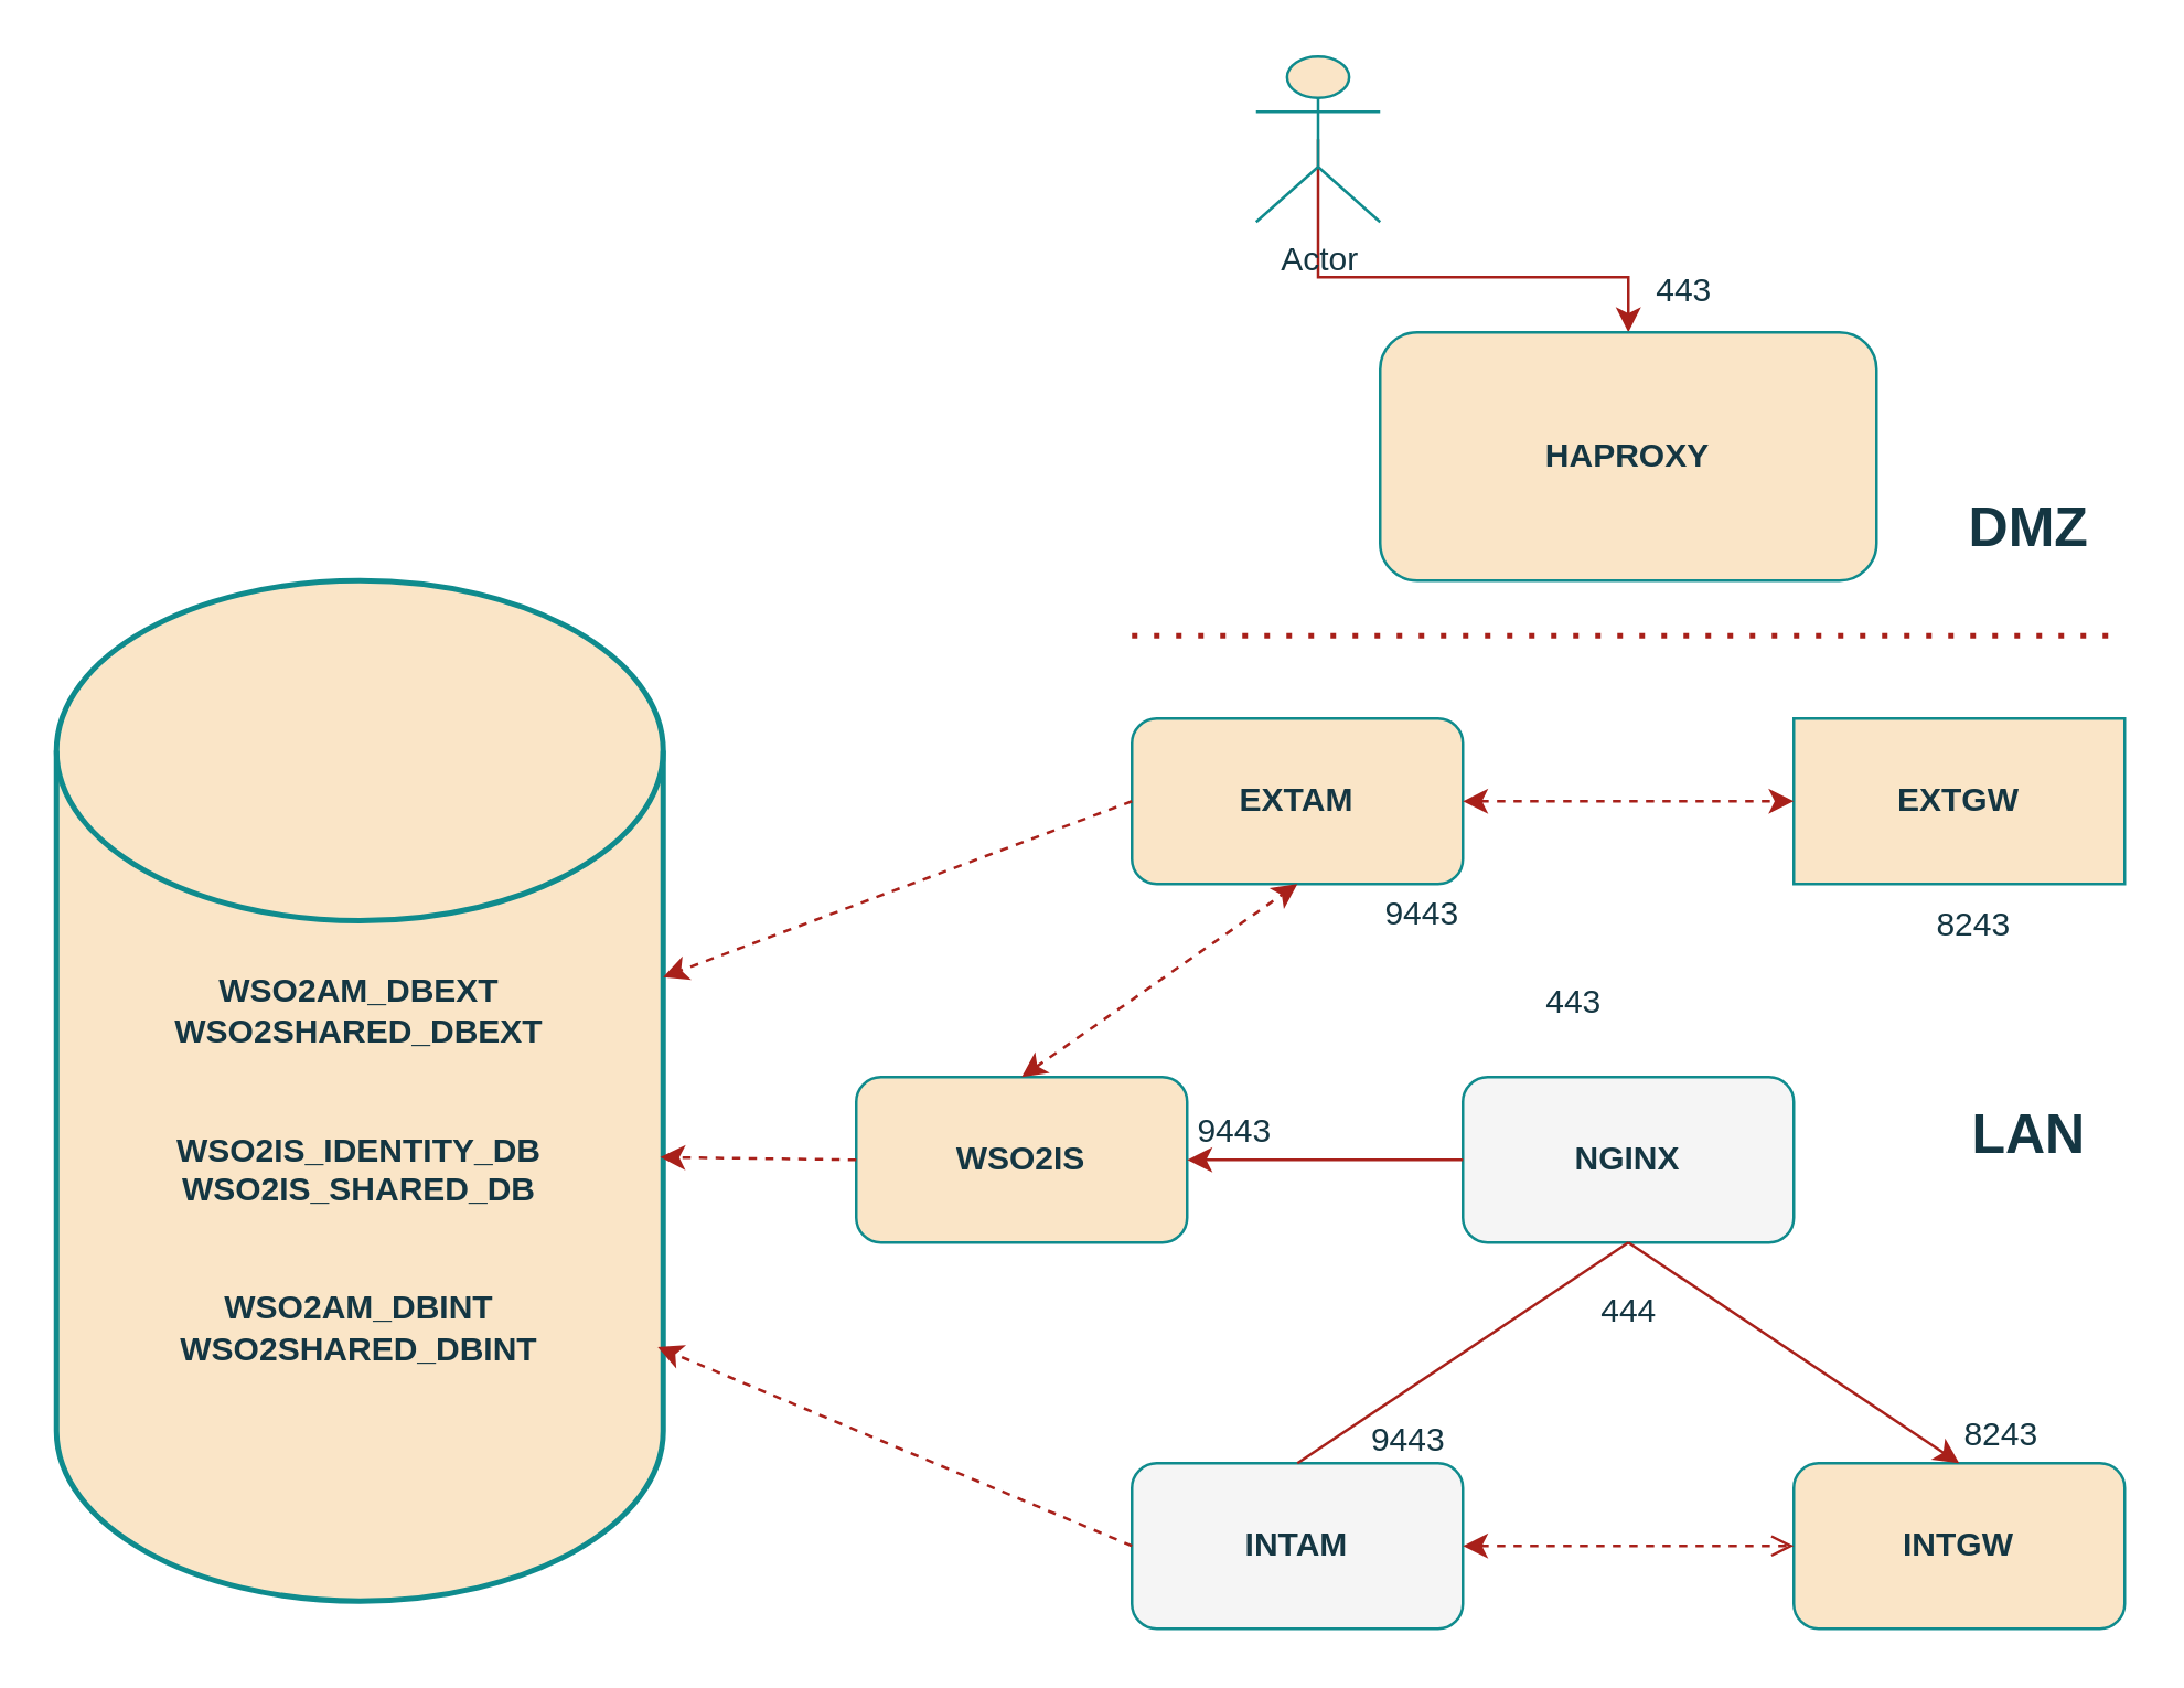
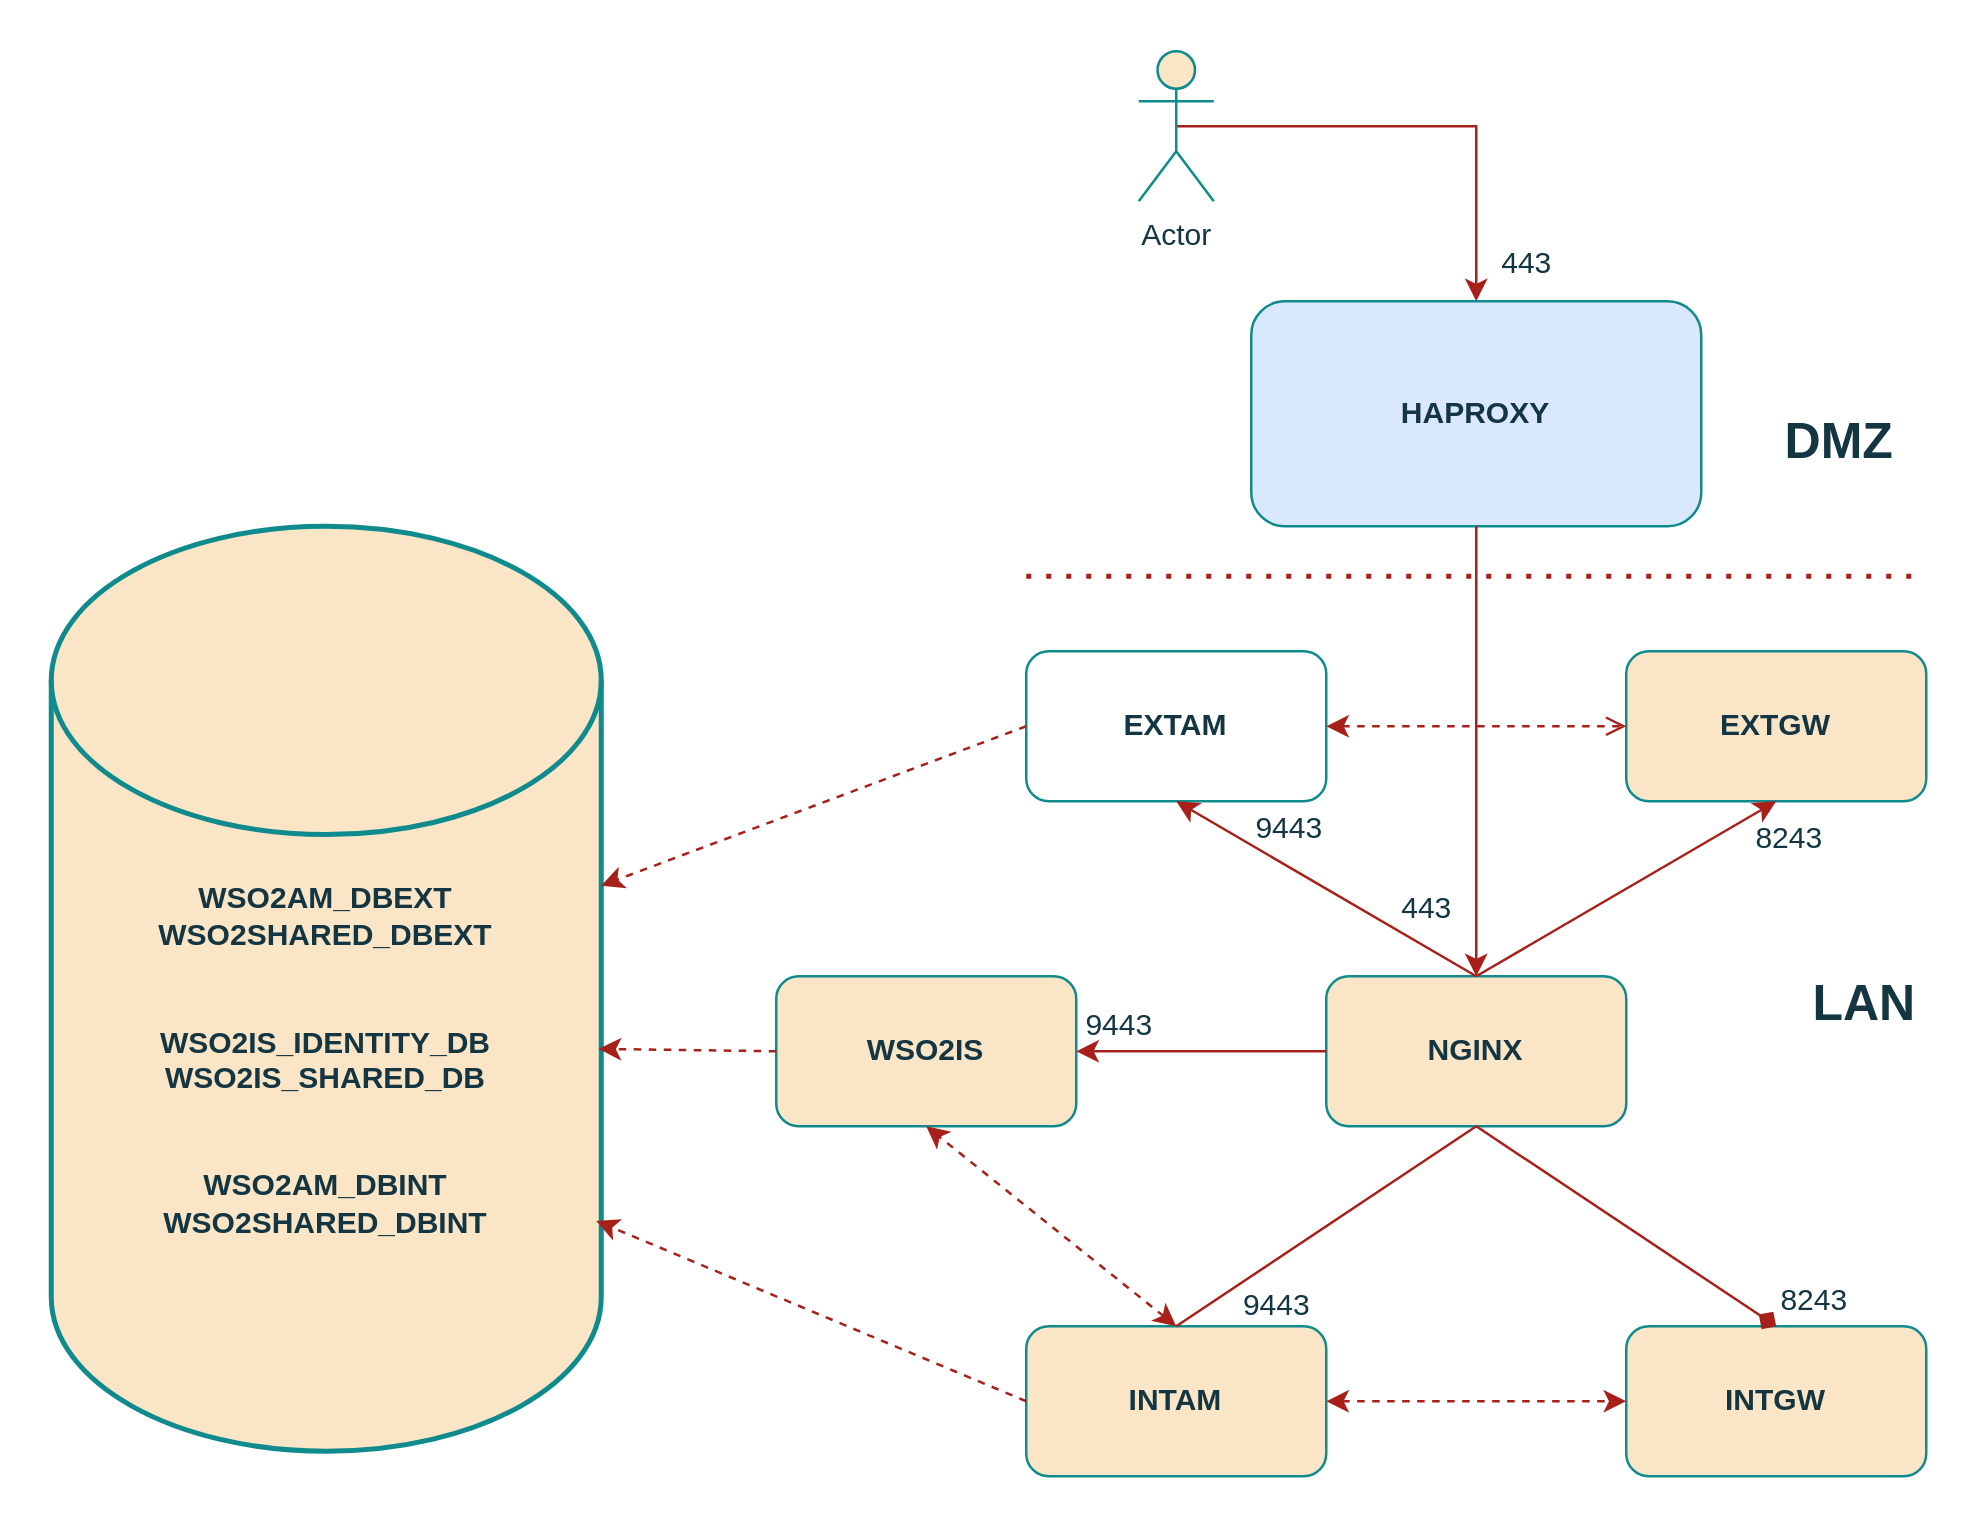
- <mxCell id="3" value="Actor" style="shape=umlActor;verticalLabelPosition=bottom;verticalAlign=top;html=1;outlineConnect=0;labelBackgroundColor=none;fillColor=#FAE5C7;strokeColor=#0F8B8D;fontColor=#143642;" vertex="1" parent="1"><mxGeometry x="455" y="20" width="45" height="60" as="geometry" /></mxCell>
+ <mxCell id="3" value="Actor" style="shape=umlActor;verticalLabelPosition=bottom;verticalAlign=top;html=1;outlineConnect=0;labelBackgroundColor=none;fillColor=#FAE5C7;strokeColor=#0F8B8D;fontColor=#143642;" vertex="1" parent="1"><mxGeometry x="455" y="20" width="30" height="60" as="geometry" /></mxCell>
- <mxCell id="10" value="&lt;b&gt;HAPROXY&lt;/b&gt;" style="rounded=1;whiteSpace=wrap;html=1;labelBackgroundColor=none;fillColor=#FAE5C7;strokeColor=#0F8B8D;fontColor=#143642;" vertex="1" parent="1"><mxGeometry x="500" y="120" width="180" height="90" as="geometry" /></mxCell>
+ <mxCell id="10" value="&lt;b&gt;HAPROXY&lt;/b&gt;" style="rounded=1;whiteSpace=wrap;html=1;labelBackgroundColor=none;fillColor=#dae8fc;strokeColor=#0F8B8D;fontColor=#143642;" vertex="1" parent="1"><mxGeometry x="500" y="120" width="180" height="90" as="geometry" /></mxCell>
- <mxCell id="24" value="&lt;font size=&quot;1&quot; style=&quot;&quot;&gt;&lt;b style=&quot;font-size: 20px;&quot;&gt;DMZ&lt;/b&gt;&lt;/font&gt;" style="text;html=1;align=center;verticalAlign=middle;resizable=0;points=[];autosize=1;strokeColor=none;fillColor=none;fontColor=#143642;" vertex="1" parent="1"><mxGeometry x="700" y="170" width="70" height="40" as="geometry" /></mxCell>
+ <mxCell id="24" value="&lt;font size=&quot;1&quot; style=&quot;&quot;&gt;&lt;b style=&quot;font-size: 20px;&quot;&gt;DMZ&lt;/b&gt;&lt;/font&gt;" style="text;html=1;align=center;verticalAlign=middle;resizable=0;points=[];autosize=1;strokeColor=none;fillColor=none;fontColor=#143642;" vertex="1" parent="1"><mxGeometry x="700" y="155" width="70" height="40" as="geometry" /></mxCell>
- <mxCell id="4" value="&lt;b&gt;EXTAM&lt;/b&gt;" style="rounded=1;whiteSpace=wrap;html=1;labelBackgroundColor=none;fillColor=#FAE5C7;strokeColor=#0F8B8D;fontColor=#143642;" vertex="1" parent="1"><mxGeometry x="410" y="260" width="120" height="60" as="geometry" /></mxCell>
+ <mxCell id="4" value="&lt;b&gt;EXTAM&lt;/b&gt;" style="rounded=1;whiteSpace=wrap;html=1;labelBackgroundColor=none;fillColor=#ffffff;strokeColor=#0F8B8D;fontColor=#143642;" vertex="1" parent="1"><mxGeometry x="410" y="260" width="120" height="60" as="geometry" /></mxCell>
- <mxCell id="22" value="" style="endArrow=classic;startArrow=classic;html=1;rounded=0;entryX=0;entryY=0.5;entryDx=0;entryDy=0;exitX=1;exitY=0.5;exitDx=0;exitDy=0;exitPerimeter=0;dashed=1;labelBackgroundColor=none;strokeColor=#A8201A;fontColor=default;" edge="1" parent="1" source="4" target="5"><mxGeometry width="50" height="50" relative="1" as="geometry"><mxPoint x="450" y="340" as="sourcePoint" /><mxPoint x="500" y="290" as="targetPoint" /></mxGeometry></mxCell>
+ <mxCell id="22" value="" style="endArrow=open;startArrow=classic;html=1;rounded=0;entryX=0;entryY=0.5;entryDx=0;entryDy=0;exitX=1;exitY=0.5;exitDx=0;exitDy=0;exitPerimeter=0;dashed=1;labelBackgroundColor=none;strokeColor=#A8201A;fontColor=default;" edge="1" parent="1" source="4" target="5"><mxGeometry width="50" height="50" relative="1" as="geometry"><mxPoint x="450" y="340" as="sourcePoint" /><mxPoint x="500" y="290" as="targetPoint" /></mxGeometry></mxCell>
- <mxCell id="5" value="&lt;b&gt;EXTGW&lt;/b&gt;" style="whiteSpace=wrap;html=1;labelBackgroundColor=none;fillColor=#FAE5C7;strokeColor=#0F8B8D;fontColor=#143642;rounded=0;" vertex="1" parent="1"><mxGeometry x="650" y="260" width="120" height="60" as="geometry" /></mxCell>
+ <mxCell id="5" value="&lt;b&gt;EXTGW&lt;/b&gt;" style="rounded=1;whiteSpace=wrap;html=1;labelBackgroundColor=none;fillColor=#FAE5C7;strokeColor=#0F8B8D;fontColor=#143642;" vertex="1" parent="1"><mxGeometry x="650" y="260" width="120" height="60" as="geometry" /></mxCell>
+ <mxCell id="13" value="" style="endArrow=classic;html=1;rounded=0;entryX=0.5;entryY=0;entryDx=0;entryDy=0;exitX=0.5;exitY=1;exitDx=0;exitDy=0;labelBackgroundColor=none;strokeColor=#A8201A;fontColor=default;" edge="1" parent="1" source="10" target="9"><mxGeometry width="50" height="50" relative="1" as="geometry"><mxPoint x="450" y="240" as="sourcePoint" /><mxPoint x="500" y="190" as="targetPoint" /></mxGeometry></mxCell>
- <mxCell id="34" value="" style="endArrow=classic;startArrow=classic;html=1;rounded=0;strokeColor=#A8201A;fontColor=#143642;fillColor=#FAE5C7;entryX=0.5;entryY=1;entryDx=0;entryDy=0;exitX=0.5;exitY=0;exitDx=0;exitDy=0;dashed=1;" edge="1" parent="1" source="8" target="4"><mxGeometry width="50" height="50" relative="1" as="geometry"><mxPoint x="370" y="320" as="sourcePoint" /><mxPoint x="420" y="270" as="targetPoint" /></mxGeometry></mxCell>
+ <mxCell id="14" value="" style="endArrow=classic;html=1;rounded=0;exitX=0.5;exitY=0;exitDx=0;exitDy=0;entryX=0.5;entryY=1;entryDx=0;entryDy=0;labelBackgroundColor=none;strokeColor=#A8201A;fontColor=default;" edge="1" parent="1" source="9" target="4"><mxGeometry width="50" height="50" relative="1" as="geometry"><mxPoint x="450" y="440" as="sourcePoint" /><mxPoint x="500" y="390" as="targetPoint" /></mxGeometry></mxCell>
+ <mxCell id="18" value="" style="endArrow=classic;html=1;rounded=0;entryX=0.5;entryY=1;entryDx=0;entryDy=0;exitX=0.5;exitY=0;exitDx=0;exitDy=0;labelBackgroundColor=none;strokeColor=#A8201A;fontColor=default;" edge="1" parent="1" source="9" target="5"><mxGeometry width="50" height="50" relative="1" as="geometry"><mxPoint x="450" y="440" as="sourcePoint" /><mxPoint x="500" y="390" as="targetPoint" /></mxGeometry></mxCell>
- <mxCell id="25" value="&lt;font size=&quot;1&quot; style=&quot;&quot;&gt;&lt;b style=&quot;font-size: 20px;&quot;&gt;LAN&lt;/b&gt;&lt;/font&gt;" style="text;html=1;align=center;verticalAlign=middle;resizable=0;points=[];autosize=1;strokeColor=none;fillColor=none;fontColor=#143642;" vertex="1" parent="1"><mxGeometry x="705" y="390" width="60" height="40" as="geometry" /></mxCell>
+ <mxCell id="25" value="&lt;font size=&quot;1&quot; style=&quot;&quot;&gt;&lt;b style=&quot;font-size: 20px;&quot;&gt;LAN&lt;/b&gt;&lt;/font&gt;" style="text;html=1;align=center;verticalAlign=middle;resizable=0;points=[];autosize=1;strokeColor=none;fillColor=none;fontColor=#143642;" vertex="1" parent="1"><mxGeometry x="715" y="380" width="60" height="40" as="geometry" /></mxCell>
- <mxCell id="9" value="&lt;b&gt;NGINX&lt;/b&gt;" style="rounded=1;whiteSpace=wrap;html=1;labelBackgroundColor=none;fillColor=#f5f5f5;strokeColor=#0F8B8D;fontColor=#143642;" vertex="1" parent="1"><mxGeometry x="530" y="390" width="120" height="60" as="geometry" /></mxCell>
+ <mxCell id="9" value="&lt;b&gt;NGINX&lt;/b&gt;" style="rounded=1;whiteSpace=wrap;html=1;labelBackgroundColor=none;fillColor=#FAE5C7;strokeColor=#0F8B8D;fontColor=#143642;" vertex="1" parent="1"><mxGeometry x="530" y="390" width="120" height="60" as="geometry" /></mxCell>
- <mxCell id="27" value="444" style="text;html=1;align=center;verticalAlign=middle;resizable=0;points=[];autosize=1;strokeColor=none;fillColor=none;fontColor=#143642;" vertex="1" parent="1"><mxGeometry x="570" y="460" width="40" height="30" as="geometry" /></mxCell>
+ <mxCell id="35" value="" style="endArrow=classic;startArrow=classic;html=1;rounded=0;strokeColor=#A8201A;fontColor=#143642;fillColor=#FAE5C7;entryX=0.5;entryY=1;entryDx=0;entryDy=0;exitX=0.5;exitY=0;exitDx=0;exitDy=0;dashed=1;" edge="1" parent="1" source="7" target="8"><mxGeometry width="50" height="50" relative="1" as="geometry"><mxPoint x="370" y="320" as="sourcePoint" /><mxPoint x="420" y="270" as="targetPoint" /></mxGeometry></mxCell>
- <mxCell id="16" value="" style="endArrow=classic;html=1;rounded=0;entryX=0.5;entryY=0;entryDx=0;entryDy=0;exitX=0.5;exitY=1;exitDx=0;exitDy=0;labelBackgroundColor=none;strokeColor=#A8201A;fontColor=default;" edge="1" parent="1" source="9" target="6"><mxGeometry width="50" height="50" relative="1" as="geometry"><mxPoint x="530" y="450" as="sourcePoint" /><mxPoint x="550" y="400" as="targetPoint" /></mxGeometry></mxCell>
+ <mxCell id="16" value="" style="endArrow=diamond;html=1;rounded=0;entryX=0.5;entryY=0;entryDx=0;entryDy=0;exitX=0.5;exitY=1;exitDx=0;exitDy=0;labelBackgroundColor=none;strokeColor=#A8201A;fontColor=default;" edge="1" parent="1" source="9" target="6"><mxGeometry width="50" height="50" relative="1" as="geometry"><mxPoint x="530" y="450" as="sourcePoint" /><mxPoint x="550" y="400" as="targetPoint" /></mxGeometry></mxCell>
- <mxCell id="7" value="&lt;b&gt;INTAM&lt;/b&gt;" style="rounded=1;whiteSpace=wrap;html=1;labelBackgroundColor=none;fillColor=#f5f5f5;strokeColor=#0F8B8D;fontColor=#143642;" vertex="1" parent="1"><mxGeometry x="410" y="530" width="120" height="60" as="geometry" /></mxCell>
+ <mxCell id="7" value="&lt;b&gt;INTAM&lt;/b&gt;" style="rounded=1;whiteSpace=wrap;html=1;labelBackgroundColor=none;fillColor=#FAE5C7;strokeColor=#0F8B8D;fontColor=#143642;" vertex="1" parent="1"><mxGeometry x="410" y="530" width="120" height="60" as="geometry" /></mxCell>
- <mxCell id="23" value="" style="endArrow=open;startArrow=classic;html=1;rounded=0;entryX=0;entryY=0.5;entryDx=0;entryDy=0;exitX=1;exitY=0.5;exitDx=0;exitDy=0;dashed=1;labelBackgroundColor=none;strokeColor=#A8201A;fontColor=default;" edge="1" parent="1" source="7" target="6"><mxGeometry width="50" height="50" relative="1" as="geometry"><mxPoint x="450" y="340" as="sourcePoint" /><mxPoint x="500" y="290" as="targetPoint" /></mxGeometry></mxCell>
+ <mxCell id="23" value="" style="endArrow=classic;startArrow=classic;html=1;rounded=0;entryX=0;entryY=0.5;entryDx=0;entryDy=0;exitX=1;exitY=0.5;exitDx=0;exitDy=0;dashed=1;labelBackgroundColor=none;strokeColor=#A8201A;fontColor=default;" edge="1" parent="1" source="7" target="6"><mxGeometry width="50" height="50" relative="1" as="geometry"><mxPoint x="450" y="340" as="sourcePoint" /><mxPoint x="500" y="290" as="targetPoint" /></mxGeometry></mxCell>
